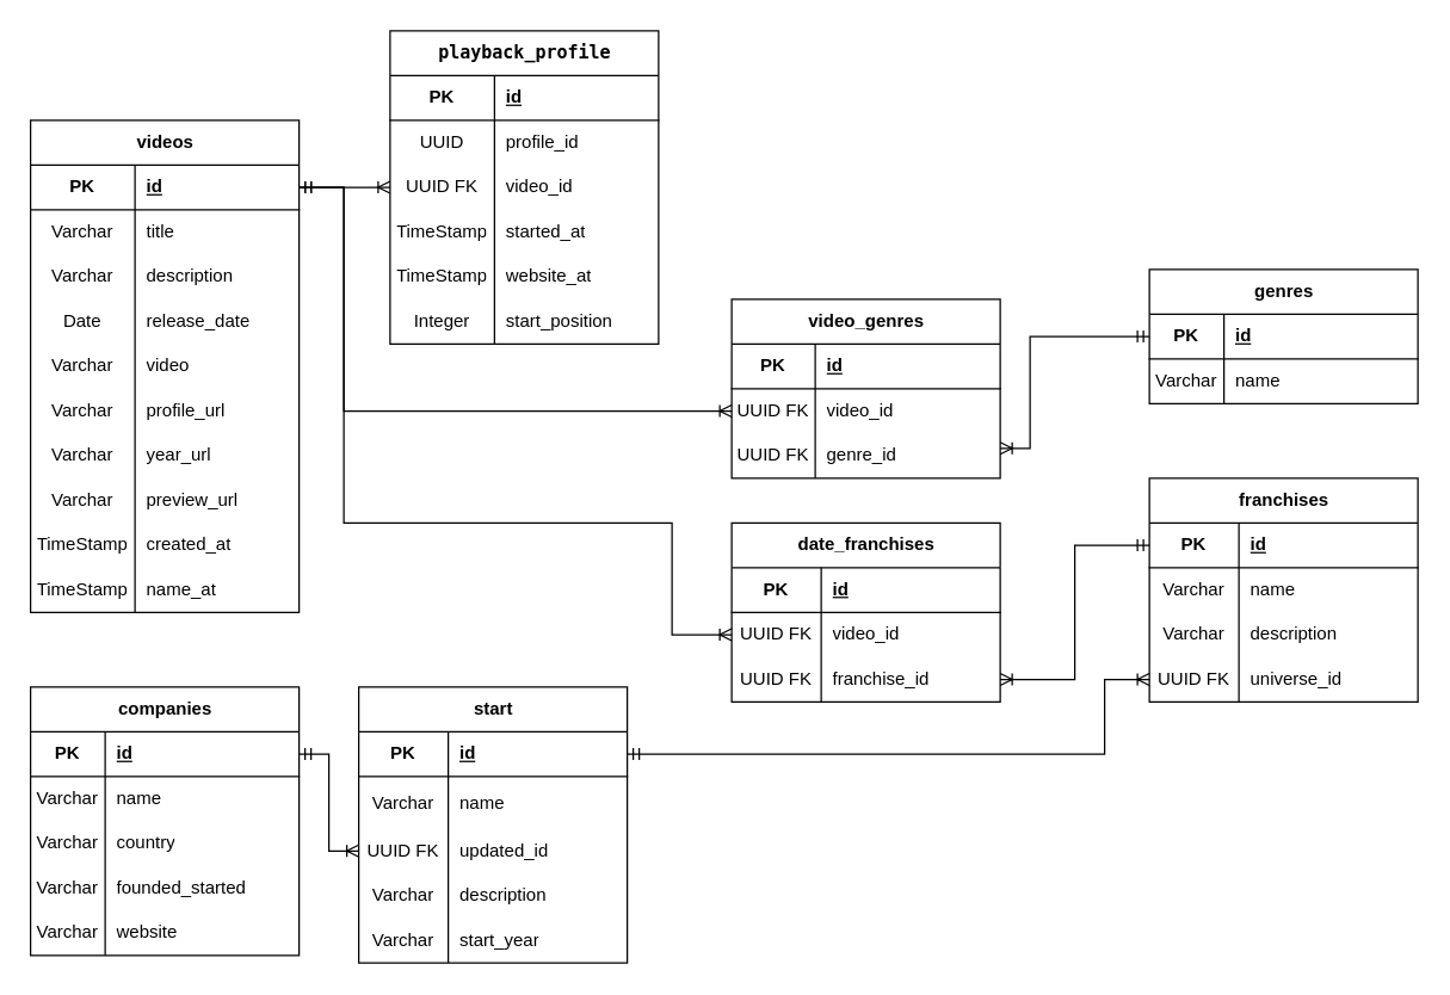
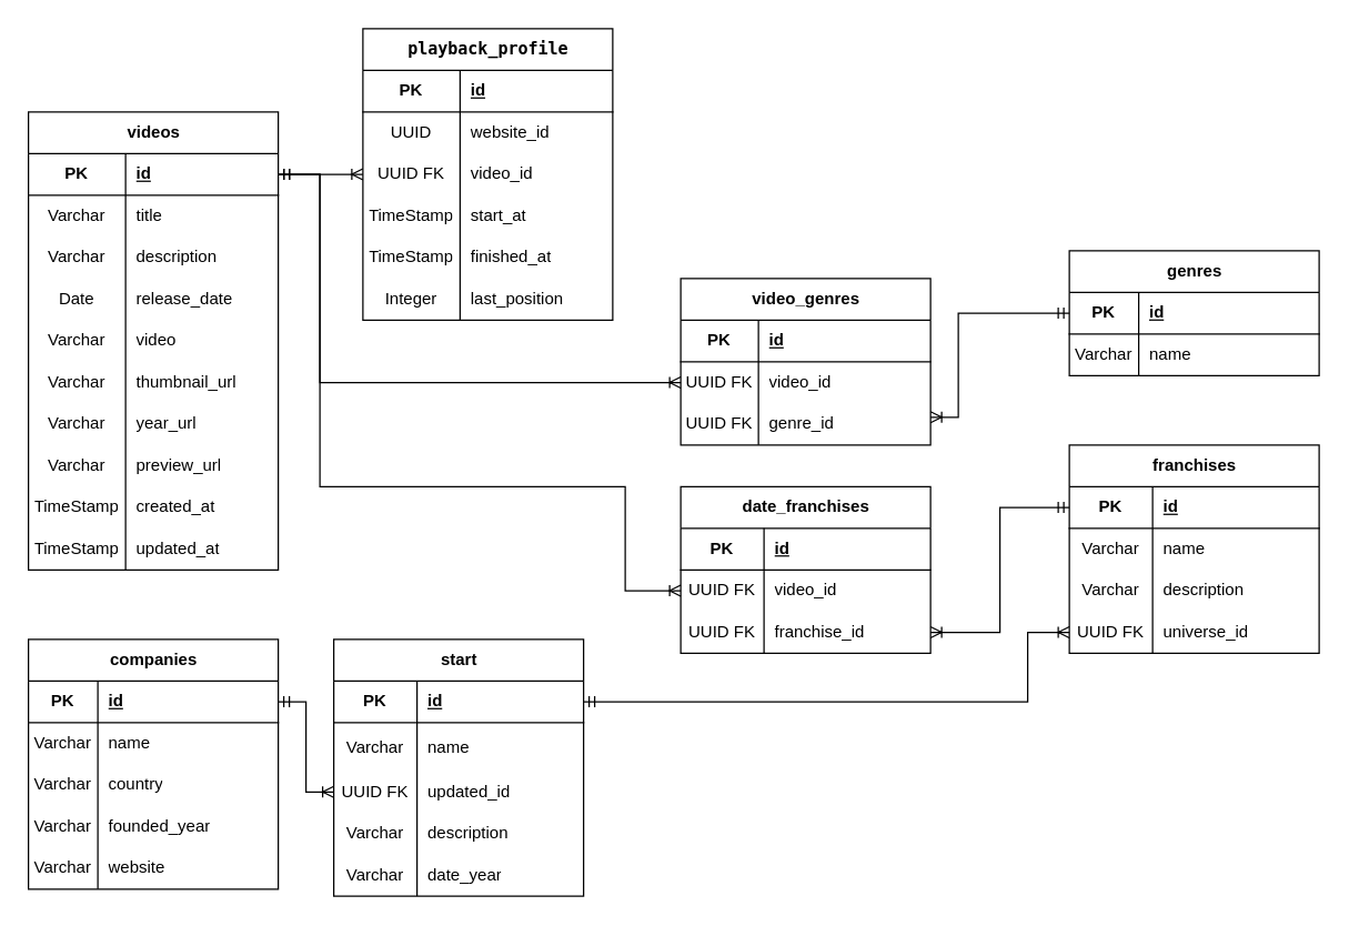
- <mxCell id="39" value="profile_id" style="shape=partialRectangle;connectable=0;fillColor=none;top=0;left=0;bottom=0;right=0;align=left;spacingLeft=6;overflow=hidden;whiteSpace=wrap;html=1;" vertex="1" parent="37"><mxGeometry x="70" width="110" height="30" as="geometry"><mxRectangle width="110" height="30" as="alternateBounds" /></mxGeometry></mxCell>
+ <mxCell id="39" value="website_id" style="shape=partialRectangle;connectable=0;fillColor=none;top=0;left=0;bottom=0;right=0;align=left;spacingLeft=6;overflow=hidden;whiteSpace=wrap;html=1;" vertex="1" parent="37"><mxGeometry x="70" width="110" height="30" as="geometry"><mxRectangle width="110" height="30" as="alternateBounds" /></mxGeometry></mxCell>
- <mxCell id="45" value="started_at" style="shape=partialRectangle;connectable=0;fillColor=none;top=0;left=0;bottom=0;right=0;align=left;spacingLeft=6;overflow=hidden;whiteSpace=wrap;html=1;" vertex="1" parent="43"><mxGeometry x="70" width="110" height="30" as="geometry"><mxRectangle width="110" height="30" as="alternateBounds" /></mxGeometry></mxCell>
+ <mxCell id="45" value="start_at" style="shape=partialRectangle;connectable=0;fillColor=none;top=0;left=0;bottom=0;right=0;align=left;spacingLeft=6;overflow=hidden;whiteSpace=wrap;html=1;" vertex="1" parent="43"><mxGeometry x="70" width="110" height="30" as="geometry"><mxRectangle width="110" height="30" as="alternateBounds" /></mxGeometry></mxCell>
- <mxCell id="48" value="website_at" style="shape=partialRectangle;connectable=0;fillColor=none;top=0;left=0;bottom=0;right=0;align=left;spacingLeft=6;overflow=hidden;whiteSpace=wrap;html=1;" vertex="1" parent="46"><mxGeometry x="70" width="110" height="30" as="geometry"><mxRectangle width="110" height="30" as="alternateBounds" /></mxGeometry></mxCell>
+ <mxCell id="48" value="finished_at" style="shape=partialRectangle;connectable=0;fillColor=none;top=0;left=0;bottom=0;right=0;align=left;spacingLeft=6;overflow=hidden;whiteSpace=wrap;html=1;" vertex="1" parent="46"><mxGeometry x="70" width="110" height="30" as="geometry"><mxRectangle width="110" height="30" as="alternateBounds" /></mxGeometry></mxCell>
- <mxCell id="51" value="start_position" style="shape=partialRectangle;connectable=0;fillColor=none;top=0;left=0;bottom=0;right=0;align=left;spacingLeft=6;overflow=hidden;whiteSpace=wrap;html=1;" vertex="1" parent="49"><mxGeometry x="70" width="110" height="30" as="geometry"><mxRectangle width="110" height="30" as="alternateBounds" /></mxGeometry></mxCell>
+ <mxCell id="51" value="last_position" style="shape=partialRectangle;connectable=0;fillColor=none;top=0;left=0;bottom=0;right=0;align=left;spacingLeft=6;overflow=hidden;whiteSpace=wrap;html=1;" vertex="1" parent="49"><mxGeometry x="70" width="110" height="30" as="geometry"><mxRectangle width="110" height="30" as="alternateBounds" /></mxGeometry></mxCell>
- <mxCell id="20" value="profile_url" style="shape=partialRectangle;connectable=0;fillColor=none;top=0;left=0;bottom=0;right=0;align=left;spacingLeft=6;overflow=hidden;whiteSpace=wrap;html=1;" vertex="1" parent="18"><mxGeometry x="70" width="110" height="30" as="geometry"><mxRectangle width="110" height="30" as="alternateBounds" /></mxGeometry></mxCell>
+ <mxCell id="20" value="thumbnail_url" style="shape=partialRectangle;connectable=0;fillColor=none;top=0;left=0;bottom=0;right=0;align=left;spacingLeft=6;overflow=hidden;whiteSpace=wrap;html=1;" vertex="1" parent="18"><mxGeometry x="70" width="110" height="30" as="geometry"><mxRectangle width="110" height="30" as="alternateBounds" /></mxGeometry></mxCell>
- <mxCell id="32" value="name_at" style="shape=partialRectangle;connectable=0;fillColor=none;top=0;left=0;bottom=0;right=0;align=left;spacingLeft=6;overflow=hidden;whiteSpace=wrap;html=1;" vertex="1" parent="30"><mxGeometry x="70" width="110" height="30" as="geometry"><mxRectangle width="110" height="30" as="alternateBounds" /></mxGeometry></mxCell>
+ <mxCell id="32" value="updated_at" style="shape=partialRectangle;connectable=0;fillColor=none;top=0;left=0;bottom=0;right=0;align=left;spacingLeft=6;overflow=hidden;whiteSpace=wrap;html=1;" vertex="1" parent="30"><mxGeometry x="70" width="110" height="30" as="geometry"><mxRectangle width="110" height="30" as="alternateBounds" /></mxGeometry></mxCell>
- <mxCell id="125" value="founded_started" style="shape=partialRectangle;connectable=0;fillColor=none;top=0;left=0;bottom=0;right=0;align=left;spacingLeft=6;overflow=hidden;whiteSpace=wrap;html=1;" vertex="1" parent="123"><mxGeometry x="50" width="130" height="30" as="geometry"><mxRectangle width="130" height="30" as="alternateBounds" /></mxGeometry></mxCell>
+ <mxCell id="125" value="founded_year" style="shape=partialRectangle;connectable=0;fillColor=none;top=0;left=0;bottom=0;right=0;align=left;spacingLeft=6;overflow=hidden;whiteSpace=wrap;html=1;" vertex="1" parent="123"><mxGeometry x="50" width="130" height="30" as="geometry"><mxRectangle width="130" height="30" as="alternateBounds" /></mxGeometry></mxCell>
- <mxCell id="112" value="start_year" style="shape=partialRectangle;connectable=0;fillColor=none;top=0;left=0;bottom=0;right=0;align=left;spacingLeft=6;overflow=hidden;whiteSpace=wrap;html=1;" vertex="1" parent="110"><mxGeometry x="60" width="120" height="30" as="geometry"><mxRectangle width="120" height="30" as="alternateBounds" /></mxGeometry></mxCell>
+ <mxCell id="112" value="date_year" style="shape=partialRectangle;connectable=0;fillColor=none;top=0;left=0;bottom=0;right=0;align=left;spacingLeft=6;overflow=hidden;whiteSpace=wrap;html=1;" vertex="1" parent="110"><mxGeometry x="60" width="120" height="30" as="geometry"><mxRectangle width="120" height="30" as="alternateBounds" /></mxGeometry></mxCell>
